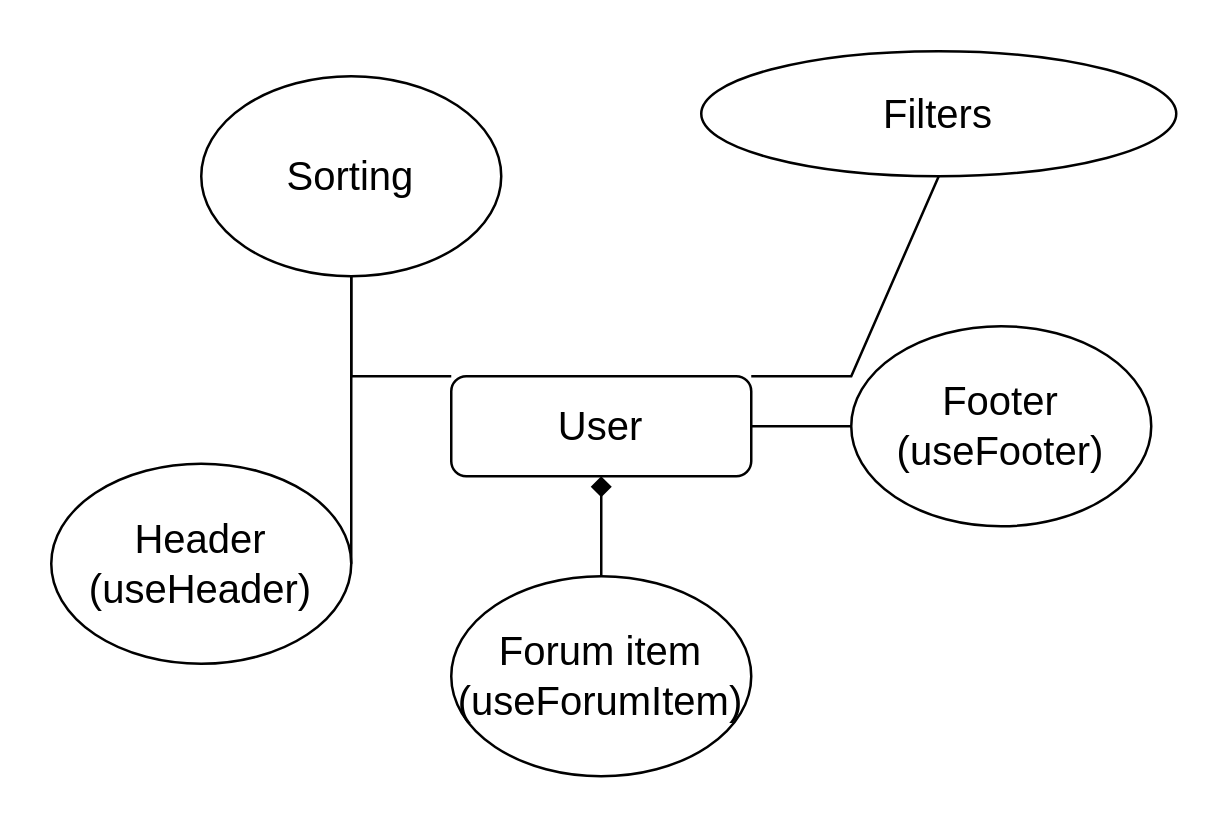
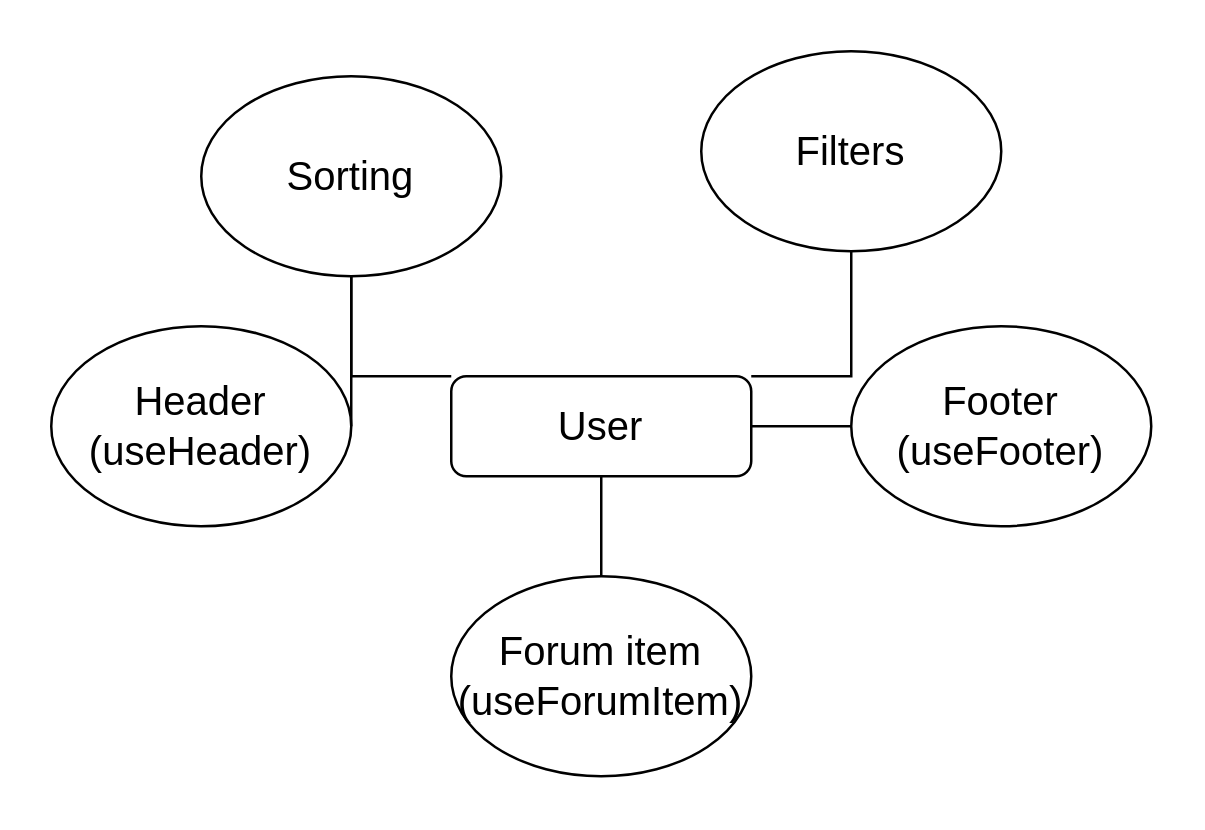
- <mxCell id="9" value="Filters" style="ellipse;whiteSpace=wrap;html=1;fontSize=16;" vertex="1" parent="1"><mxGeometry x="280" y="20" width="190" height="50" as="geometry" /></mxCell>
+ <mxCell id="9" value="Filters" style="ellipse;whiteSpace=wrap;html=1;fontSize=16;" vertex="1" parent="1"><mxGeometry x="280" y="20" width="120" height="80" as="geometry" /></mxCell>
- <mxCell id="12" value="" style="endArrow=diamond;html=1;rounded=0;fontSize=16;exitX=0.5;exitY=0;exitDx=0;exitDy=0;entryX=0.5;entryY=1;entryDx=0;entryDy=0;" edge="1" parent="1" source="11" target="2"><mxGeometry width="50" height="50" relative="1" as="geometry"><mxPoint x="210" y="240" as="sourcePoint" /><mxPoint x="260" y="190" as="targetPoint" /></mxGeometry></mxCell>
+ <mxCell id="12" value="" style="endArrow=none;html=1;rounded=0;fontSize=16;exitX=0.5;exitY=0;exitDx=0;exitDy=0;entryX=0.5;entryY=1;entryDx=0;entryDy=0;" edge="1" parent="1" source="11" target="2"><mxGeometry width="50" height="50" relative="1" as="geometry"><mxPoint x="210" y="240" as="sourcePoint" /><mxPoint x="260" y="190" as="targetPoint" /></mxGeometry></mxCell>
- <mxCell id="4" value="Header&lt;br&gt;(useHeader)" style="ellipse;whiteSpace=wrap;html=1;fontSize=16;" vertex="1" parent="1"><mxGeometry x="20" y="185" width="120" height="80" as="geometry" /></mxCell>
+ <mxCell id="4" value="Header&lt;br&gt;(useHeader)" style="ellipse;whiteSpace=wrap;html=1;fontSize=16;" vertex="1" parent="1"><mxGeometry x="20" y="130" width="120" height="80" as="geometry" /></mxCell>
